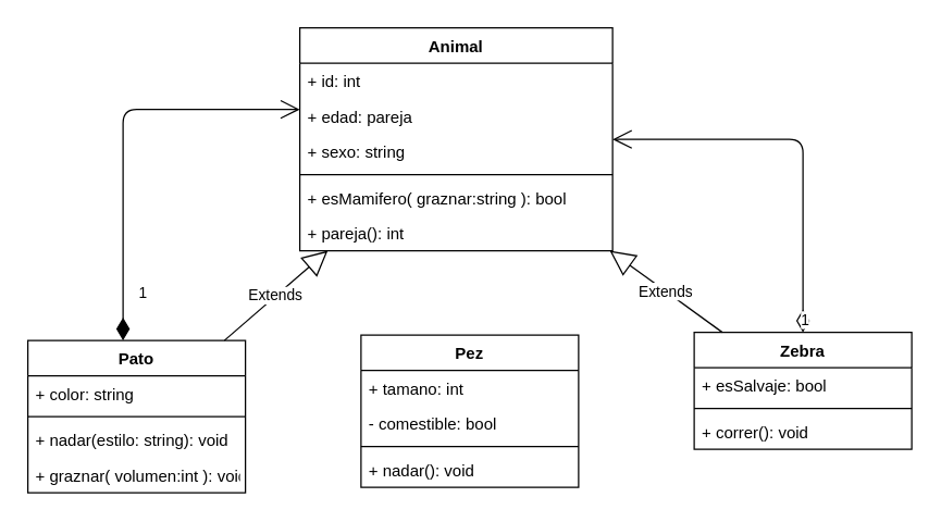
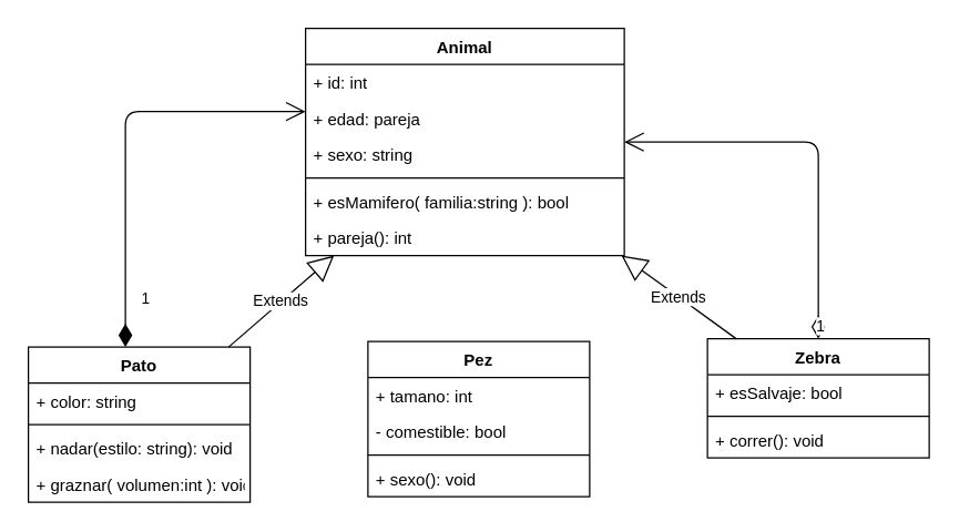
- <mxCell id="7" value="+ esMamifero( graznar:string ): bool" style="text;strokeColor=none;fillColor=none;align=left;verticalAlign=top;spacingLeft=4;spacingRight=4;overflow=hidden;rotatable=0;points=[[0,0.5],[1,0.5]];portConstraint=eastwest;" parent="2" vertex="1"><mxGeometry y="112" width="230" height="26" as="geometry" /></mxCell>
+ <mxCell id="7" value="+ esMamifero( familia:string ): bool" style="text;strokeColor=none;fillColor=none;align=left;verticalAlign=top;spacingLeft=4;spacingRight=4;overflow=hidden;rotatable=0;points=[[0,0.5],[1,0.5]];portConstraint=eastwest;" parent="2" vertex="1"><mxGeometry y="112" width="230" height="26" as="geometry" /></mxCell>
- <mxCell id="18" value="+ nadar(): void" style="text;strokeColor=none;fillColor=none;align=left;verticalAlign=top;spacingLeft=4;spacingRight=4;overflow=hidden;rotatable=0;points=[[0,0.5],[1,0.5]];portConstraint=eastwest;" parent="14" vertex="1"><mxGeometry y="86" width="160" height="26" as="geometry" /></mxCell>
+ <mxCell id="18" value="+ sexo(): void" style="text;strokeColor=none;fillColor=none;align=left;verticalAlign=top;spacingLeft=4;spacingRight=4;overflow=hidden;rotatable=0;points=[[0,0.5],[1,0.5]];portConstraint=eastwest;" parent="14" vertex="1"><mxGeometry y="86" width="160" height="26" as="geometry" /></mxCell>
